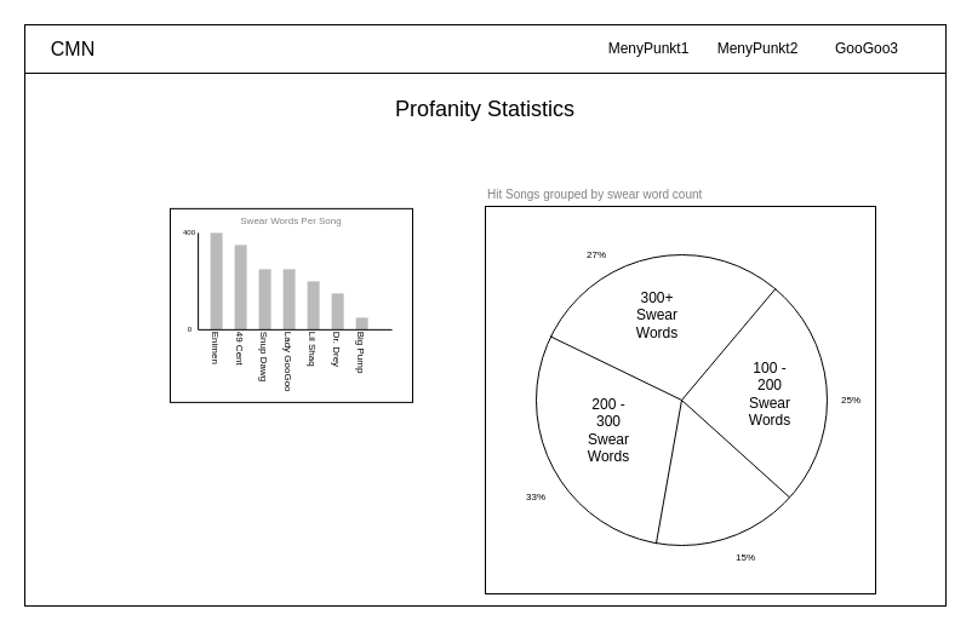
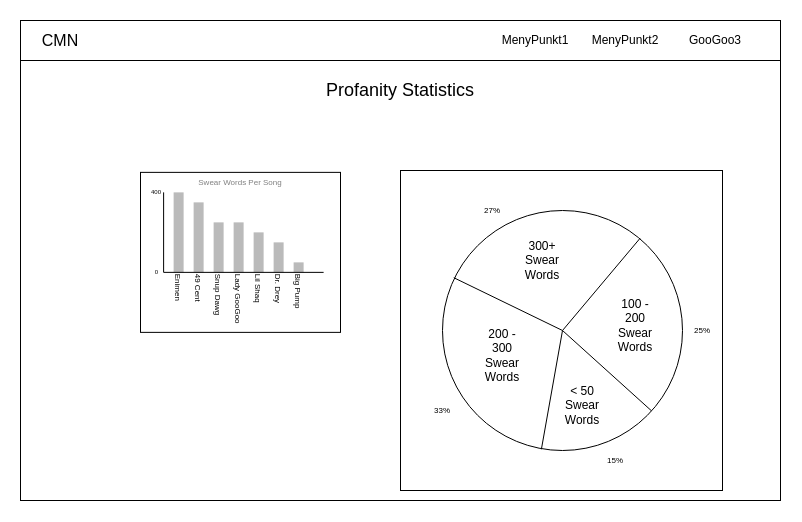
- <mxCell id="46" value="Hit Songs grouped by swear word count" style="text;html=1;strokeColor=none;fillColor=none;align=left;verticalAlign=middle;whiteSpace=wrap;rounded=0;fontSize=10;fontColor=#808080;" vertex="1" parent="1"><mxGeometry x="400" y="150" width="200" height="20" as="geometry" /></mxCell>
+ <mxCell id="38" value="&amp;lt; 50 Swear Words" style="text;html=1;strokeColor=none;fillColor=none;align=center;verticalAlign=middle;whiteSpace=wrap;rounded=0;fontSize=12;" vertex="1" parent="32"><mxGeometry x="140" y="180" width="40" height="50" as="geometry" /></mxCell>
